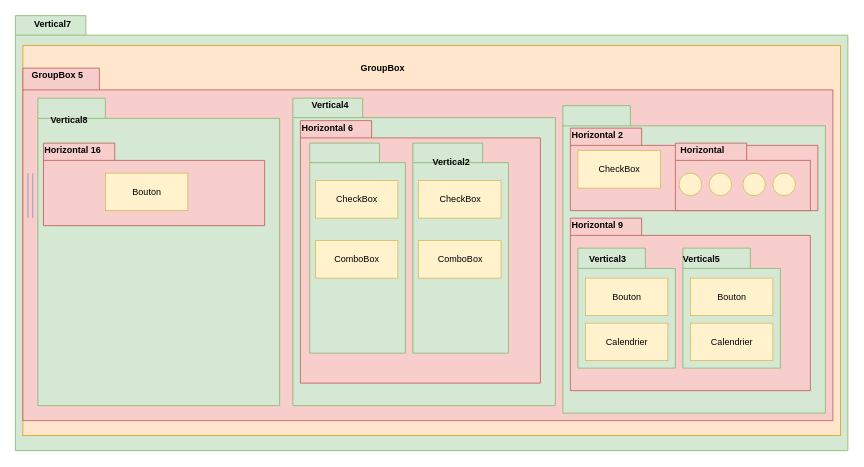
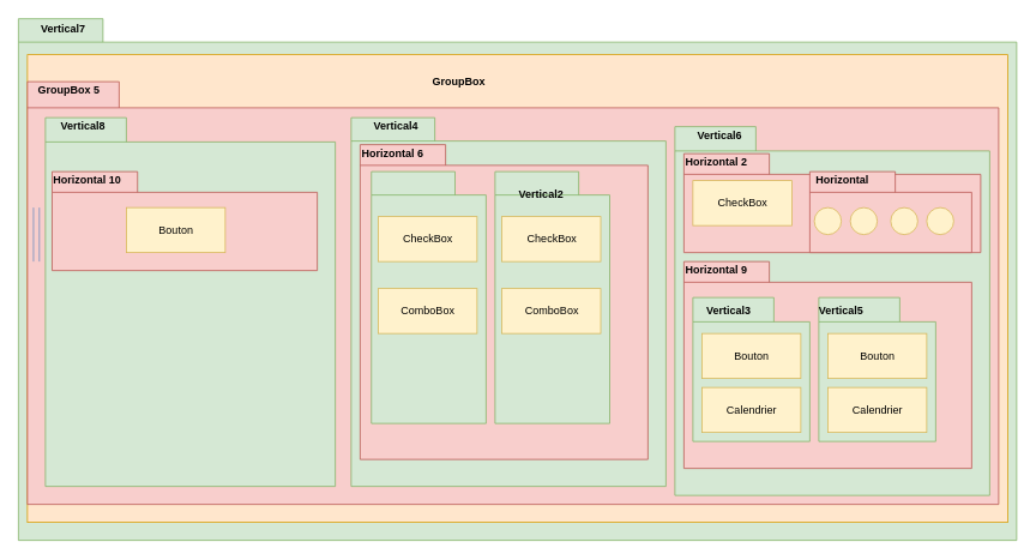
+ <mxCell id="20" value="&lt;div&gt;&lt;b&gt;Vertical6&lt;/b&gt;&lt;/div&gt;" style="text;html=1;strokeColor=none;fillColor=none;align=center;verticalAlign=middle;whiteSpace=wrap;rounded=0;" parent="1" vertex="1"><mxGeometry x="780" y="140" width="40" height="20" as="geometry" /></mxCell>
- <mxCell id="41" value="&lt;div&gt;&lt;b&gt;Vertical8&lt;/b&gt;&lt;/div&gt;" style="text;html=1;strokeColor=none;fillColor=none;align=center;verticalAlign=middle;whiteSpace=wrap;rounded=0;" parent="1" vertex="1"><mxGeometry x="72.35" y="150" width="40" height="20" as="geometry" /></mxCell>
+ <mxCell id="41" value="&lt;div&gt;&lt;b&gt;Vertical8&lt;/b&gt;&lt;/div&gt;" style="text;html=1;strokeColor=none;fillColor=none;align=center;verticalAlign=middle;whiteSpace=wrap;rounded=0;" parent="1" vertex="1"><mxGeometry x="72.35" y="130" width="40" height="20" as="geometry" /></mxCell>
- <mxCell id="43" value="&lt;div&gt;&lt;b&gt;Horizontal &lt;/b&gt;&lt;b&gt;16&lt;/b&gt;&lt;/div&gt;" style="text;html=1;strokeColor=none;fillColor=none;align=left;verticalAlign=middle;whiteSpace=wrap;rounded=0;" parent="1" vertex="1"><mxGeometry x="57.47" y="190" width="134.88" height="20" as="geometry" /></mxCell>
+ <mxCell id="43" value="&lt;div&gt;&lt;b&gt;Horizontal &lt;/b&gt;&lt;b&gt;10&lt;/b&gt;&lt;/div&gt;" style="text;html=1;strokeColor=none;fillColor=none;align=left;verticalAlign=middle;whiteSpace=wrap;rounded=0;" parent="1" vertex="1"><mxGeometry x="57.47" y="190" width="134.88" height="20" as="geometry" /></mxCell>
